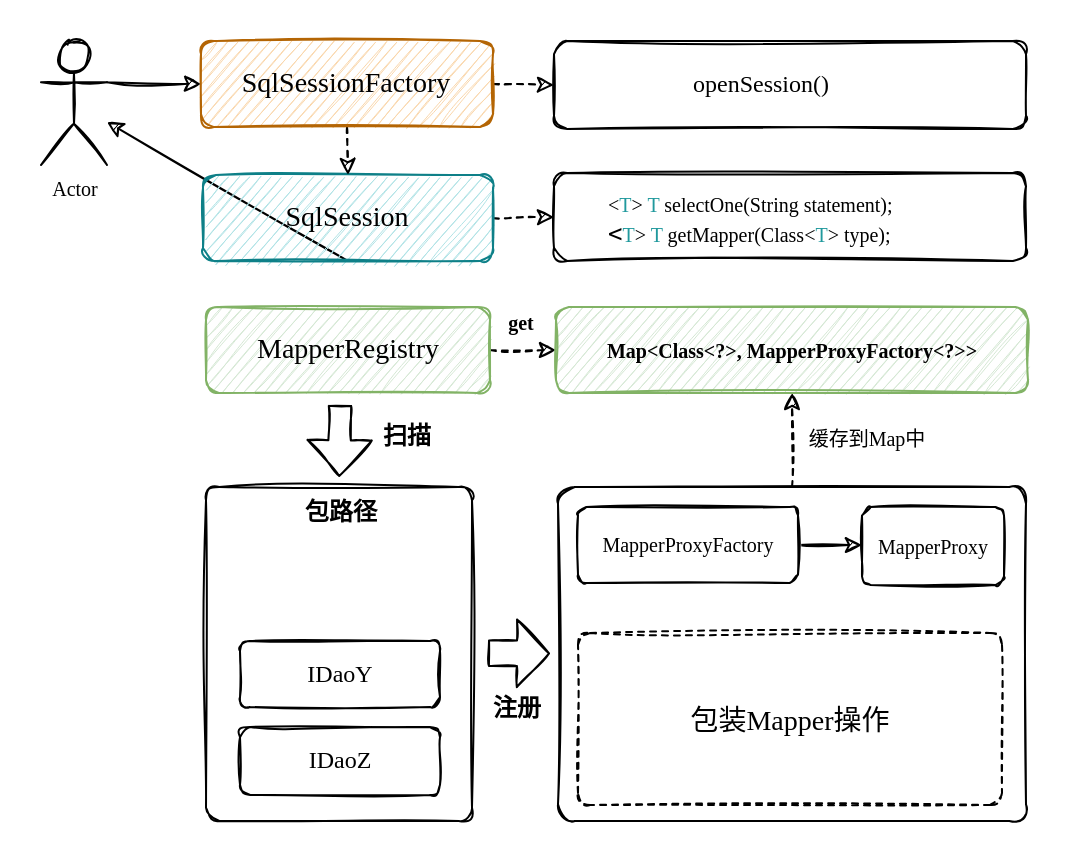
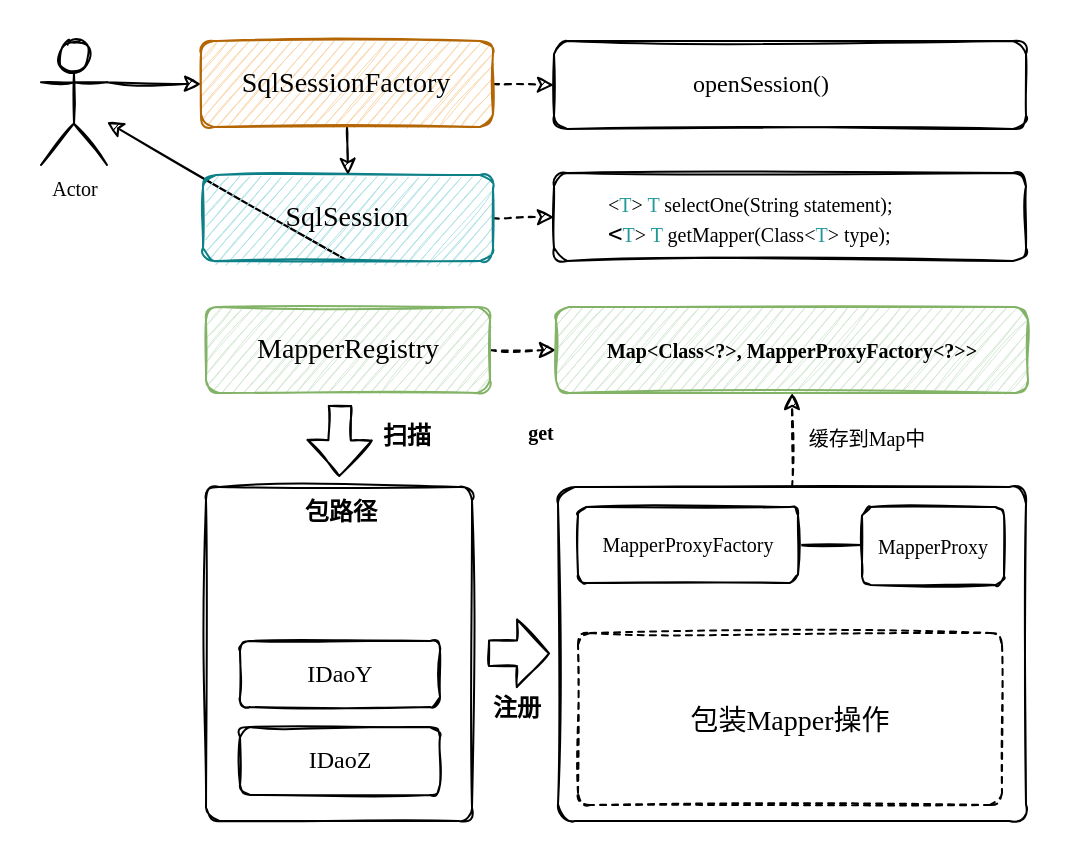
- <mxCell id="21" style="edgeStyle=none;rounded=0;sketch=1;orthogonalLoop=1;jettySize=auto;html=1;exitX=0.5;exitY=1;exitDx=0;exitDy=0;entryX=0.5;entryY=0;entryDx=0;entryDy=0;shadow=0;fontFamily=Comic Sans MS;fontSize=12;fontColor=#CC0066;dashed=1;" edge="1" parent="1" source="23" target="20"><mxGeometry relative="1" as="geometry" /></mxCell>
+ <mxCell id="21" style="edgeStyle=none;rounded=0;sketch=1;orthogonalLoop=1;jettySize=auto;html=1;exitX=0.5;exitY=1;exitDx=0;exitDy=0;entryX=0.5;entryY=0;entryDx=0;entryDy=0;shadow=0;fontFamily=Comic Sans MS;fontSize=12;fontColor=#CC0066;" edge="1" parent="1" source="23" target="20"><mxGeometry relative="1" as="geometry" /></mxCell>
- <mxCell id="28" value="&lt;b&gt;&lt;font color=&quot;#000000&quot;&gt;get&lt;/font&gt;&lt;/b&gt;" style="text;html=1;align=center;verticalAlign=middle;resizable=0;points=[];autosize=1;strokeColor=none;fillColor=none;fontSize=10;fontFamily=Comic Sans MS;fontColor=#CC0066;" vertex="1" parent="1"><mxGeometry x="246.5" y="153" width="26" height="16" as="geometry" /></mxCell>
+ <mxCell id="28" value="&lt;b&gt;&lt;font color=&quot;#000000&quot;&gt;get&lt;/font&gt;&lt;/b&gt;" style="text;html=1;align=center;verticalAlign=middle;resizable=0;points=[];autosize=1;strokeColor=none;fillColor=none;fontSize=10;fontFamily=Comic Sans MS;fontColor=#CC0066;" vertex="1" parent="1"><mxGeometry x="256.5" y="208" width="26" height="16" as="geometry" /></mxCell>
- <mxCell id="12" style="edgeStyle=orthogonalEdgeStyle;rounded=0;sketch=1;orthogonalLoop=1;jettySize=auto;html=1;exitX=1;exitY=0.5;exitDx=0;exitDy=0;entryX=0;entryY=0.5;entryDx=0;entryDy=0;shadow=0;fontFamily=Comic Sans MS;fontSize=10;" edge="1" parent="1" source="13" target="14"><mxGeometry relative="1" as="geometry" /></mxCell>
+ <mxCell id="12" style="edgeStyle=orthogonalEdgeStyle;rounded=0;sketch=1;orthogonalLoop=1;jettySize=auto;html=1;exitX=1;exitY=0.5;exitDx=0;exitDy=0;entryX=0;entryY=0.5;entryDx=0;entryDy=0;shadow=0;fontFamily=Comic Sans MS;fontSize=10;endArrow=none;" edge="1" parent="1" source="13" target="14"><mxGeometry relative="1" as="geometry" /></mxCell>
